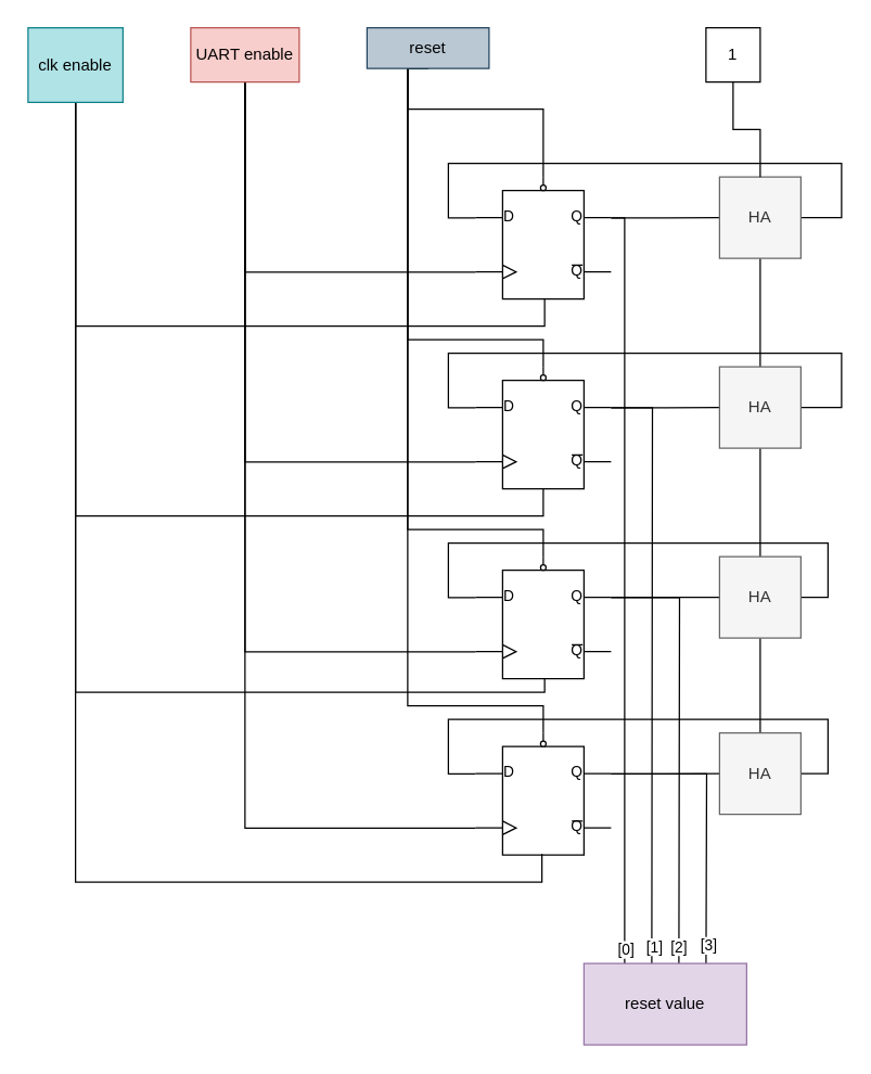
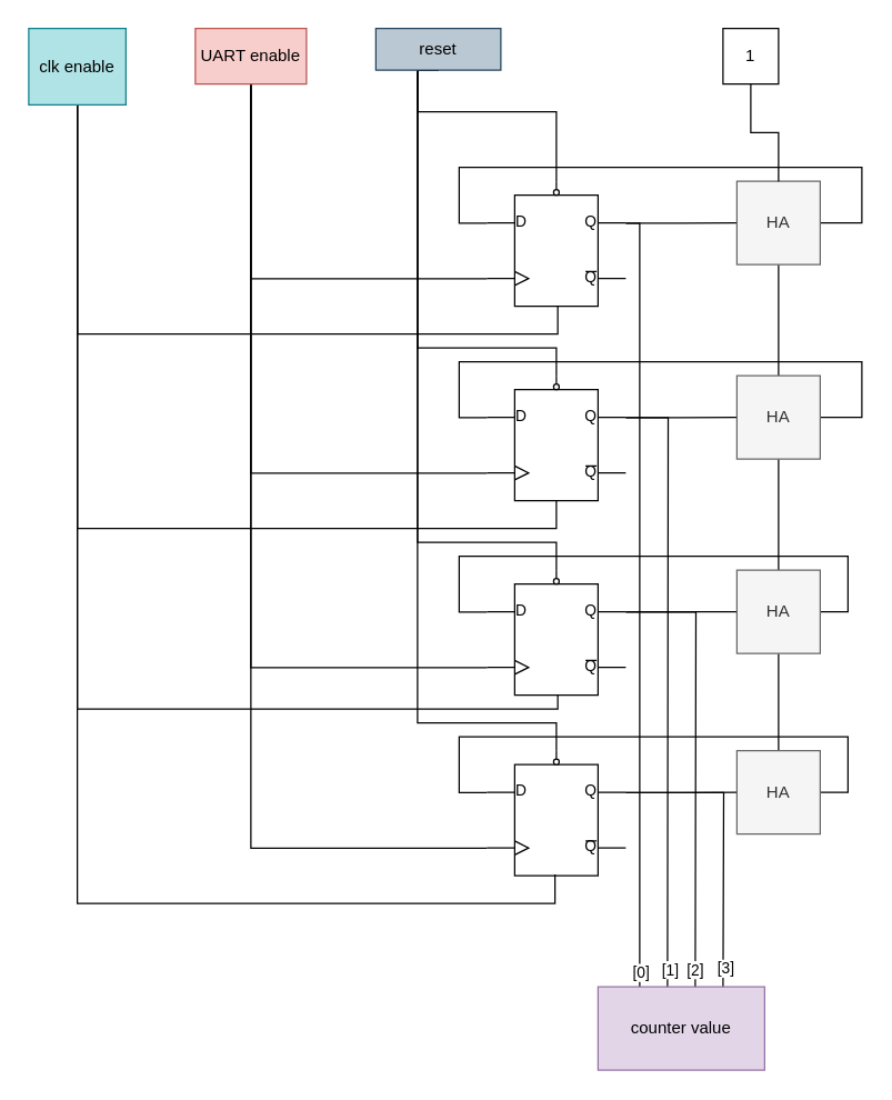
- <mxCell id="46" value="reset value" style="rounded=0;whiteSpace=wrap;html=1;fillColor=#e1d5e7;strokeColor=#9673a6;" vertex="1" parent="1"><mxGeometry x="430" y="710" width="120" height="60" as="geometry" /></mxCell>
+ <mxCell id="46" value="counter value" style="rounded=0;whiteSpace=wrap;html=1;fillColor=#e1d5e7;strokeColor=#9673a6;" vertex="1" parent="1"><mxGeometry x="430" y="710" width="120" height="60" as="geometry" /></mxCell>
